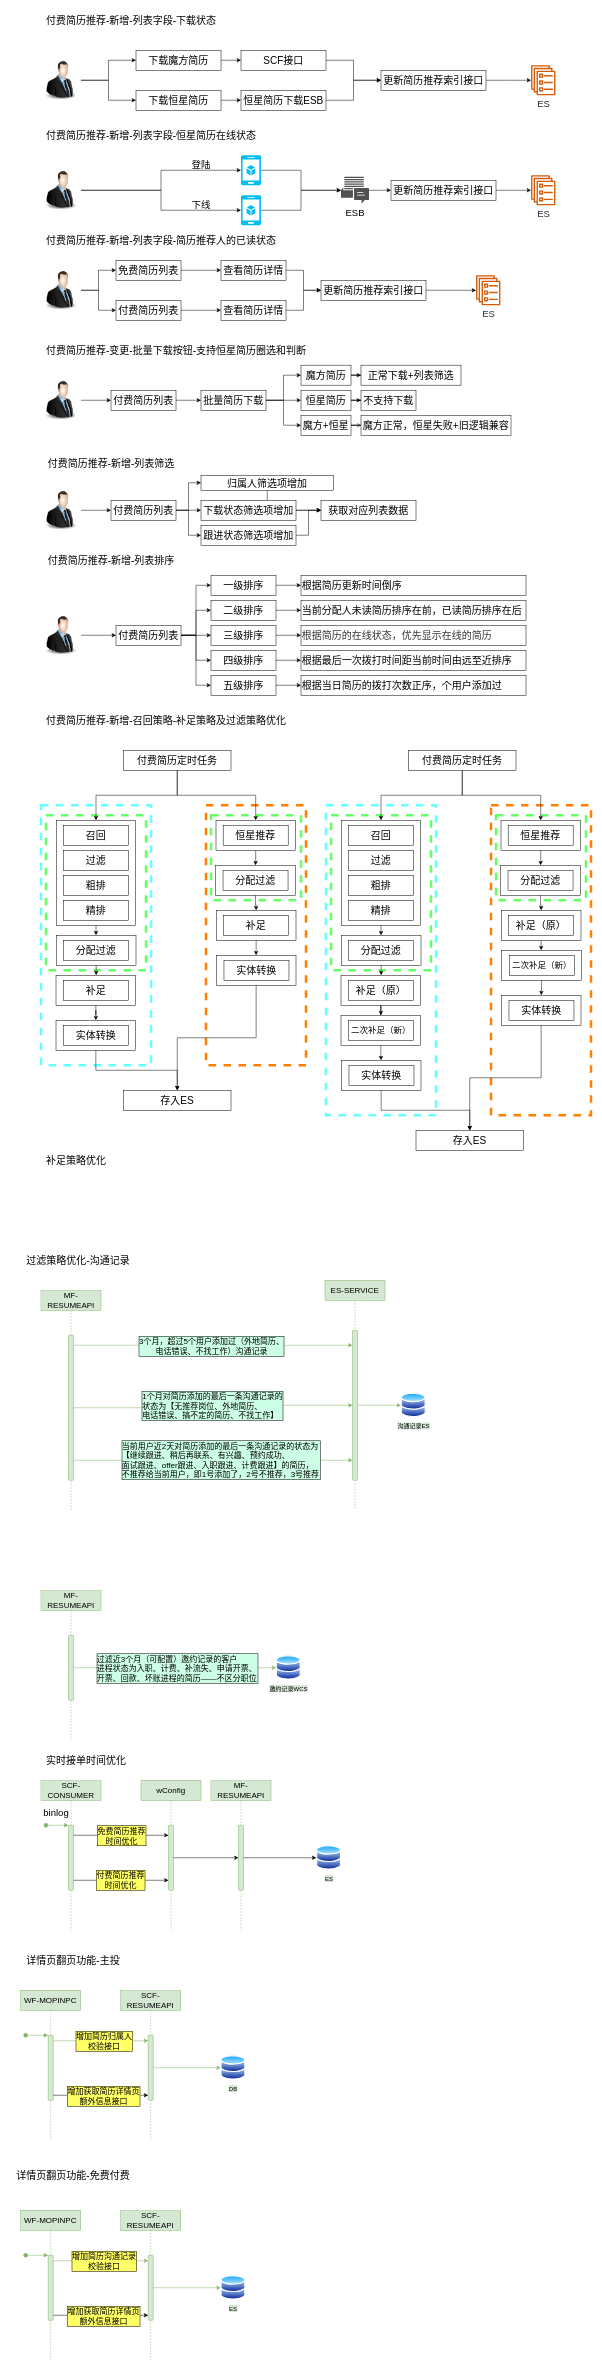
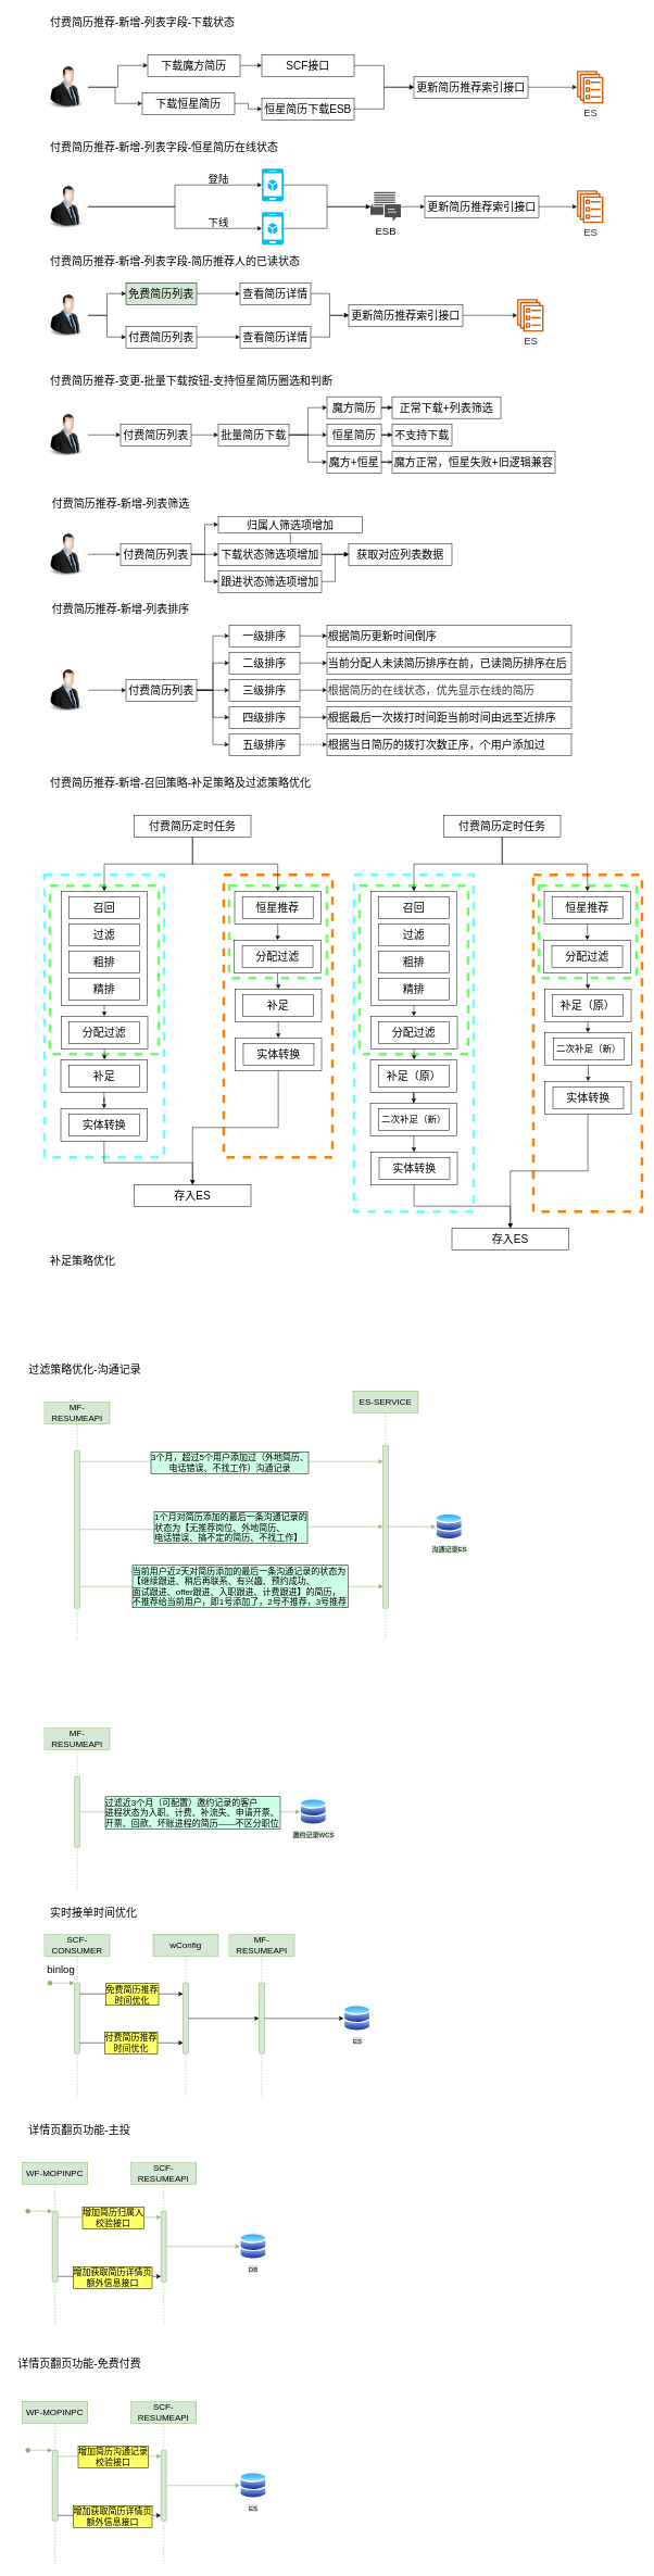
- <mxCell id="19" value="下载恒星简历" style="rounded=0;whiteSpace=wrap;html=1;fontSize=20;" parent="1" vertex="1"><mxGeometry x="271" y="180" width="170" height="40" as="geometry" /></mxCell>
+ <mxCell id="19" value="下载恒星简历" style="rounded=0;whiteSpace=wrap;html=1;fontSize=20;" parent="1" vertex="1"><mxGeometry x="261" y="170" width="170" height="40" as="geometry" /></mxCell>
- <mxCell id="39" value="免费简历列表" style="rounded=0;whiteSpace=wrap;html=1;fontSize=20;" parent="1" vertex="1"><mxGeometry x="231" y="520" width="130" height="40" as="geometry" /></mxCell>
+ <mxCell id="39" value="免费简历列表" style="rounded=0;whiteSpace=wrap;html=1;fontSize=20;fillColor=#d5e8d4;" parent="1" vertex="1"><mxGeometry x="231" y="520" width="130" height="40" as="geometry" /></mxCell>
- <mxCell id="100" style="edgeStyle=orthogonalEdgeStyle;rounded=0;orthogonalLoop=1;jettySize=auto;html=1;entryX=0;entryY=0.5;entryDx=0;entryDy=0;" parent="1" source="101" target="104" edge="1"><mxGeometry relative="1" as="geometry" /></mxCell>
+ <mxCell id="100" style="edgeStyle=orthogonalEdgeStyle;rounded=0;orthogonalLoop=1;jettySize=auto;html=1;entryX=0;entryY=0.5;entryDx=0;entryDy=0;dashed=1;" parent="1" source="101" target="104" edge="1"><mxGeometry relative="1" as="geometry" /></mxCell>
